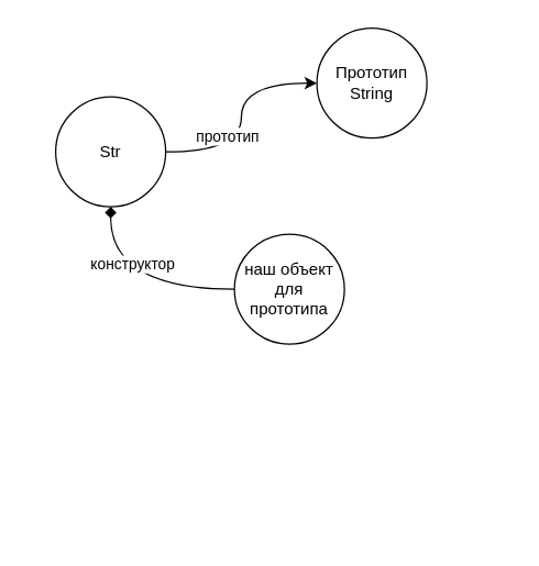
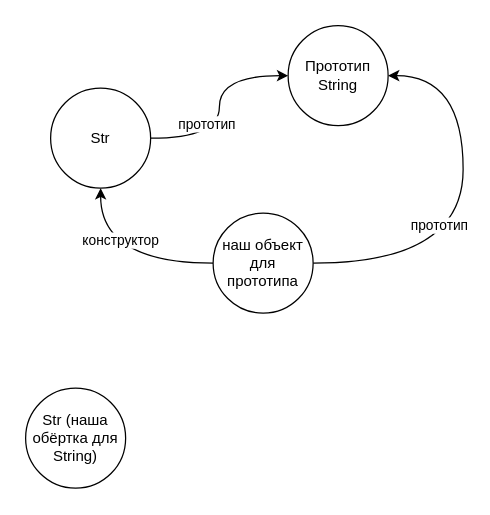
- <mxCell id="8" style="edgeStyle=orthogonalEdgeStyle;curved=1;rounded=0;orthogonalLoop=1;jettySize=auto;html=1;endArrow=diamond;" edge="1" parent="1" source="10" target="5"><mxGeometry relative="1" as="geometry" /></mxCell>
+ <mxCell id="8" style="edgeStyle=orthogonalEdgeStyle;curved=1;rounded=0;orthogonalLoop=1;jettySize=auto;html=1;" edge="1" parent="1" source="10" target="5"><mxGeometry relative="1" as="geometry" /></mxCell>
+ <mxCell id="6" style="edgeStyle=orthogonalEdgeStyle;rounded=0;orthogonalLoop=1;jettySize=auto;html=1;entryX=1;entryY=0.5;entryDx=0;entryDy=0;elbow=vertical;curved=1;" edge="1" parent="1" source="10" target="11"><mxGeometry relative="1" as="geometry"><Array as="points"><mxPoint x="370" y="210" /><mxPoint x="370" y="60" /></Array></mxGeometry></mxCell>
+ <mxCell id="7" value="прототип" style="edgeLabel;html=1;align=center;verticalAlign=middle;resizable=0;points=[];" vertex="1" connectable="0" parent="6"><mxGeometry x="-0.082" y="20" relative="1" as="geometry"><mxPoint as="offset" /></mxGeometry></mxCell>
+ <mxCell id="2" value="Str (наша обёртка для String)" style="ellipse;whiteSpace=wrap;html=1;" vertex="1" parent="1"><mxGeometry x="20" y="310" width="80" height="80" as="geometry" /></mxCell>
